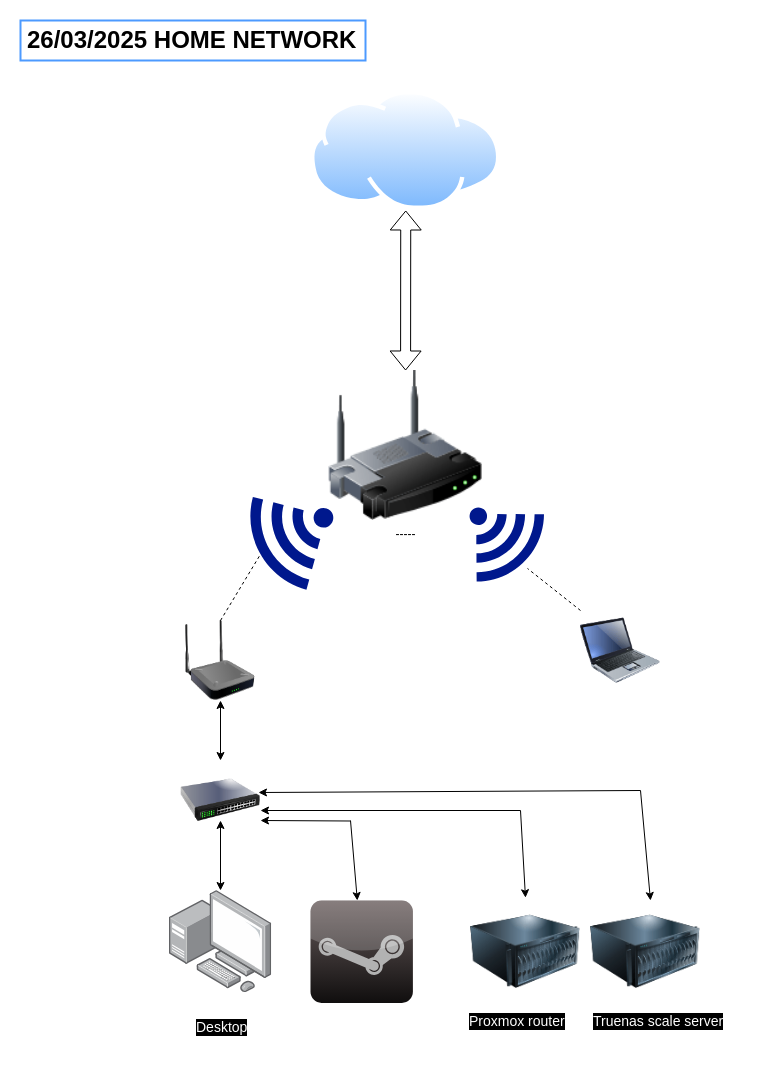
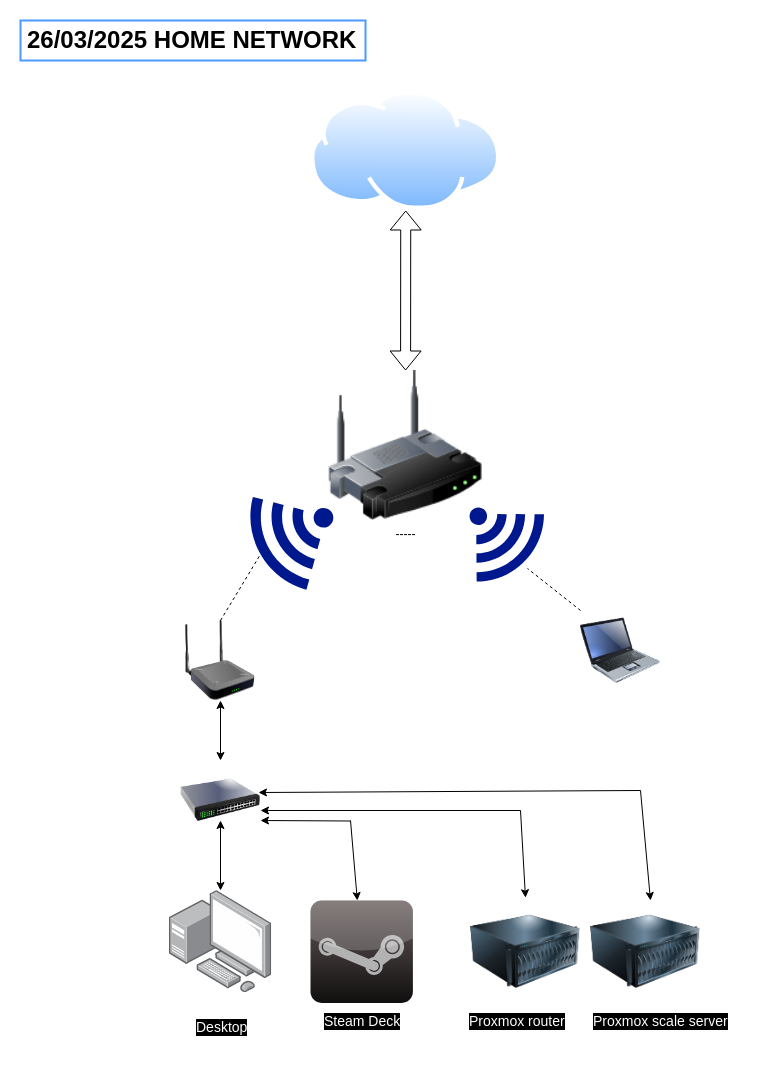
+ <mxCell id="27" value="&lt;span style=&quot;font-size: 14px;&quot;&gt;Steam Deck&lt;/span&gt;" style="text;strokeColor=none;fillColor=none;align=left;verticalAlign=middle;spacingLeft=4;spacingRight=4;overflow=hidden;points=[[0,0.5],[1,0.5]];portConstraint=eastwest;rotatable=0;whiteSpace=wrap;html=1;fontColor=#FFFFFF;labelBackgroundColor=#000000;" vertex="1" parent="1"><mxGeometry x="318" y="1005.2" width="94.4" height="32.4" as="geometry" /></mxCell>
- <mxCell id="29" value="&lt;span style=&quot;font-size: 14px;&quot;&gt;Truenas scale server&lt;/span&gt;" style="text;strokeColor=none;fillColor=none;align=left;verticalAlign=middle;spacingLeft=4;spacingRight=4;overflow=hidden;points=[[0,0.5],[1,0.5]];portConstraint=eastwest;rotatable=0;whiteSpace=wrap;html=1;fontColor=#FFFFFF;labelBackgroundColor=#000000;" vertex="1" parent="1"><mxGeometry x="587.2" y="1005.2" width="150" height="32.4" as="geometry" /></mxCell>
+ <mxCell id="29" value="&lt;span style=&quot;font-size: 14px;&quot;&gt;Proxmox scale server&lt;/span&gt;" style="text;strokeColor=none;fillColor=none;align=left;verticalAlign=middle;spacingLeft=4;spacingRight=4;overflow=hidden;points=[[0,0.5],[1,0.5]];portConstraint=eastwest;rotatable=0;whiteSpace=wrap;html=1;fontColor=#FFFFFF;labelBackgroundColor=#000000;" vertex="1" parent="1"><mxGeometry x="587.2" y="1005.2" width="150" height="32.4" as="geometry" /></mxCell>
